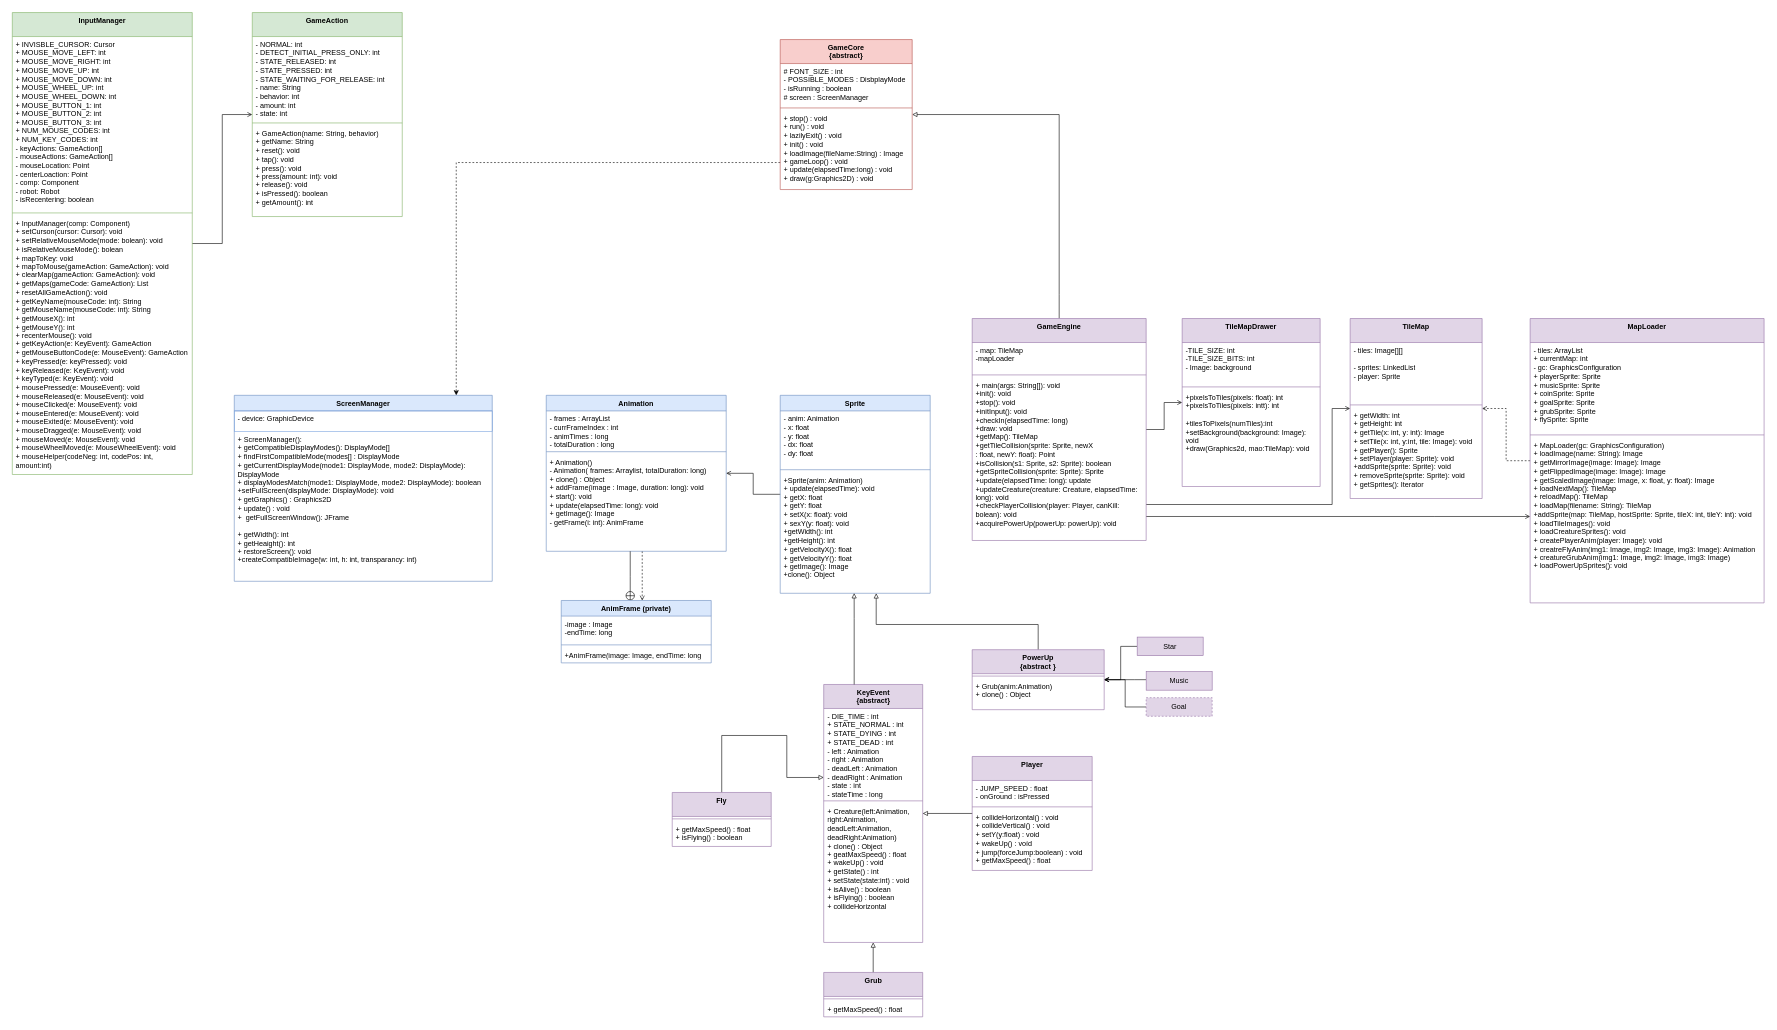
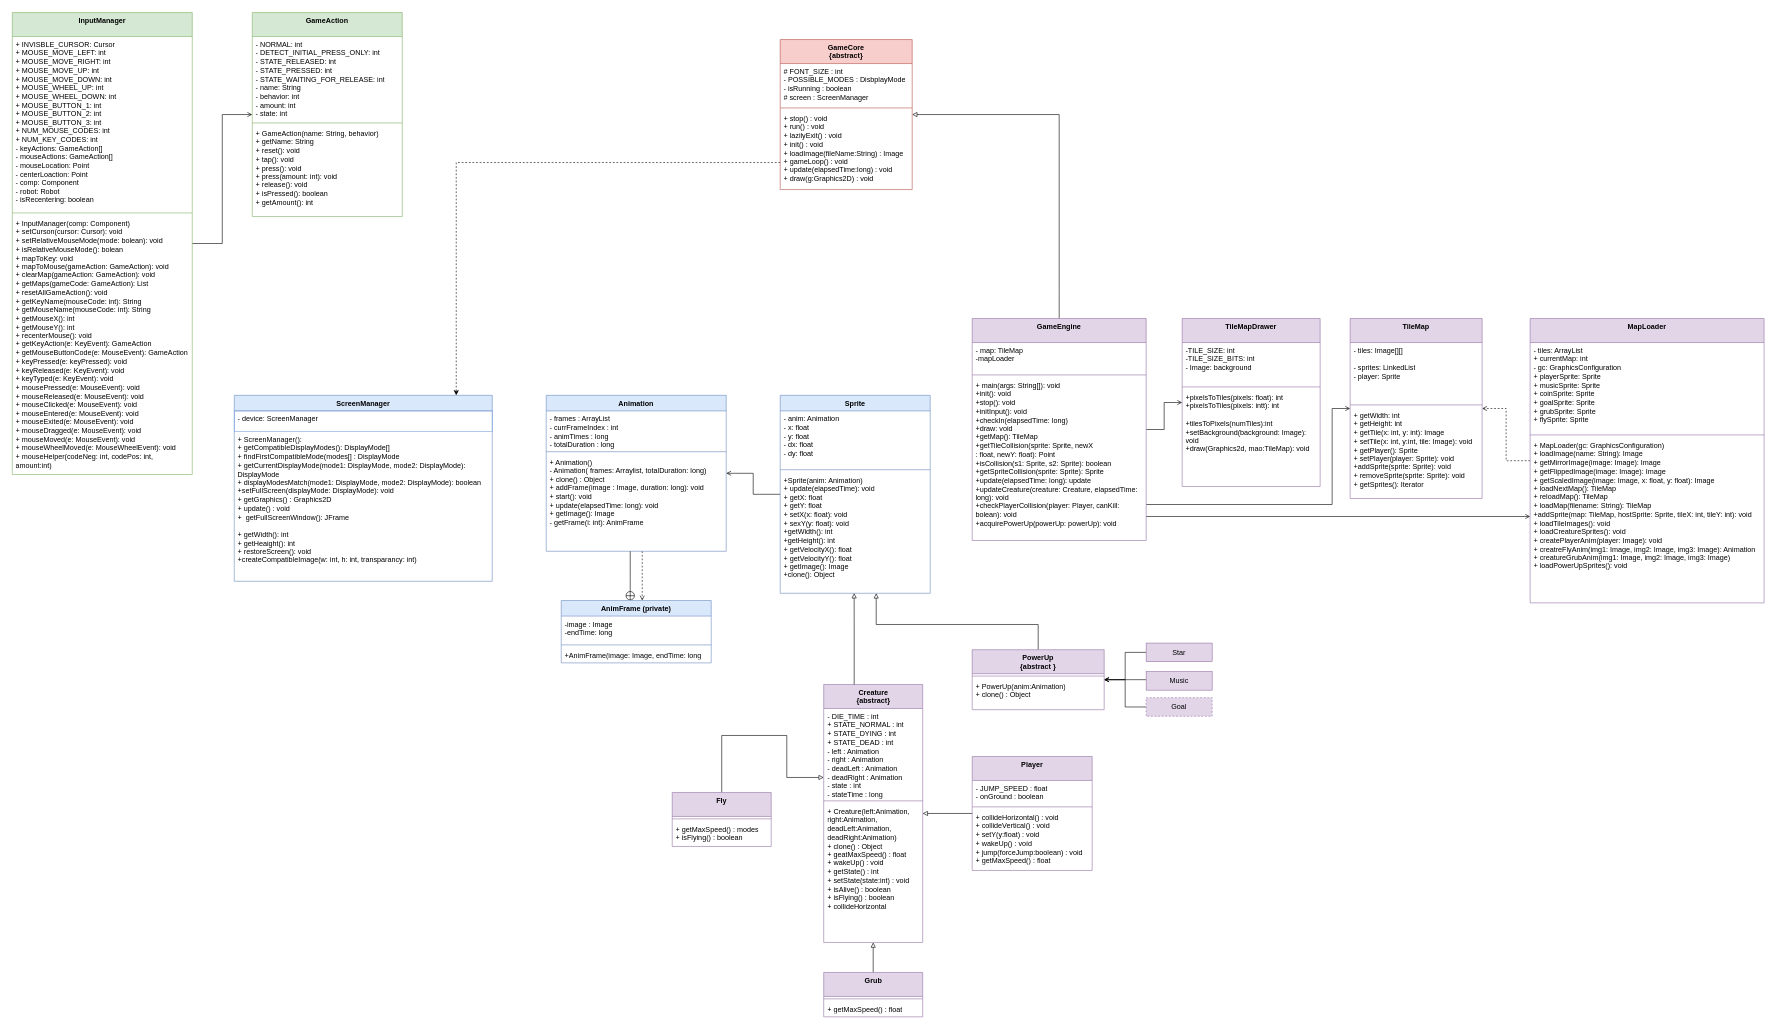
- <mxCell id="26" value="- device: GraphicDevice" style="text;strokeColor=#7EA6E0;fillColor=none;align=left;verticalAlign=top;spacingLeft=4;spacingRight=4;overflow=hidden;rotatable=0;points=[[0,0.5],[1,0.5]];portConstraint=eastwest;whiteSpace=wrap;html=1;" parent="25" vertex="1"><mxGeometry y="26" width="430" height="34" as="geometry" /></mxCell>
+ <mxCell id="26" value="- device: ScreenManager" style="text;strokeColor=#7EA6E0;fillColor=none;align=left;verticalAlign=top;spacingLeft=4;spacingRight=4;overflow=hidden;rotatable=0;points=[[0,0.5],[1,0.5]];portConstraint=eastwest;whiteSpace=wrap;html=1;" parent="25" vertex="1"><mxGeometry y="26" width="430" height="34" as="geometry" /></mxCell>
- <mxCell id="78" value="Star" style="html=1;whiteSpace=wrap;fillColor=#e1d5e7;strokeColor=#9673a6;" vertex="1" parent="1"><mxGeometry x="1895" y="1061" width="110" height="31" as="geometry" /></mxCell>
+ <mxCell id="78" value="Star" style="html=1;whiteSpace=wrap;fillColor=#e1d5e7;strokeColor=#9673a6;" vertex="1" parent="1"><mxGeometry x="1910" y="1071" width="110" height="31" as="geometry" /></mxCell>
- <mxCell id="67" value="+ Grub(anim:Animation)&lt;br&gt;+ clone() : Object" style="text;strokeColor=none;fillColor=none;align=left;verticalAlign=top;spacingLeft=4;spacingRight=4;overflow=hidden;rotatable=0;points=[[0,0.5],[1,0.5]];portConstraint=eastwest;whiteSpace=wrap;html=1;" parent="65" vertex="1"><mxGeometry y="48" width="220" height="52" as="geometry" /></mxCell>
+ <mxCell id="67" value="+ PowerUp(anim:Animation)&lt;br&gt;+ clone() : Object" style="text;strokeColor=none;fillColor=none;align=left;verticalAlign=top;spacingLeft=4;spacingRight=4;overflow=hidden;rotatable=0;points=[[0,0.5],[1,0.5]];portConstraint=eastwest;whiteSpace=wrap;html=1;" parent="65" vertex="1"><mxGeometry y="48" width="220" height="52" as="geometry" /></mxCell>
- <mxCell id="46" value="&lt;div&gt;KeyEvent&lt;/div&gt;&lt;div&gt;{abstract}&lt;br&gt;&lt;/div&gt;" style="swimlane;fontStyle=1;align=center;verticalAlign=top;childLayout=stackLayout;horizontal=1;startSize=40;horizontalStack=0;resizeParent=1;resizeParentMax=0;resizeLast=0;collapsible=1;marginBottom=0;whiteSpace=wrap;html=1;fillColor=#e1d5e7;strokeColor=#9673a6;" parent="1" vertex="1"><mxGeometry x="1372.5" y="1140" width="165" height="430" as="geometry" /></mxCell>
+ <mxCell id="46" value="&lt;div&gt;Creature&lt;/div&gt;&lt;div&gt;{abstract}&lt;br&gt;&lt;/div&gt;" style="swimlane;fontStyle=1;align=center;verticalAlign=top;childLayout=stackLayout;horizontal=1;startSize=40;horizontalStack=0;resizeParent=1;resizeParentMax=0;resizeLast=0;collapsible=1;marginBottom=0;whiteSpace=wrap;html=1;fillColor=#e1d5e7;strokeColor=#9673a6;" parent="1" vertex="1"><mxGeometry x="1372.5" y="1140" width="165" height="430" as="geometry" /></mxCell>
- <mxCell id="61" value="- JUMP_SPEED : float&lt;br&gt;- onGround : isPressed" style="text;strokeColor=none;fillColor=none;align=left;verticalAlign=top;spacingLeft=4;spacingRight=4;overflow=hidden;rotatable=0;points=[[0,0.5],[1,0.5]];portConstraint=eastwest;whiteSpace=wrap;html=1;" parent="60" vertex="1"><mxGeometry y="40" width="200" height="40" as="geometry" /></mxCell>
+ <mxCell id="61" value="- JUMP_SPEED : float&lt;br&gt;- onGround : boolean" style="text;strokeColor=none;fillColor=none;align=left;verticalAlign=top;spacingLeft=4;spacingRight=4;overflow=hidden;rotatable=0;points=[[0,0.5],[1,0.5]];portConstraint=eastwest;whiteSpace=wrap;html=1;" parent="60" vertex="1"><mxGeometry y="40" width="200" height="40" as="geometry" /></mxCell>
- <mxCell id="54" value="+ getMaxSpeed() : float&lt;br&gt;+ isFlying() : boolean" style="text;strokeColor=none;fillColor=none;align=left;verticalAlign=top;spacingLeft=4;spacingRight=4;overflow=hidden;rotatable=0;points=[[0,0.5],[1,0.5]];portConstraint=eastwest;whiteSpace=wrap;html=1;" parent="52" vertex="1"><mxGeometry y="48" width="165" height="42" as="geometry" /></mxCell>
+ <mxCell id="54" value="+ getMaxSpeed() : modes&lt;br&gt;+ isFlying() : boolean" style="text;strokeColor=none;fillColor=none;align=left;verticalAlign=top;spacingLeft=4;spacingRight=4;overflow=hidden;rotatable=0;points=[[0,0.5],[1,0.5]];portConstraint=eastwest;whiteSpace=wrap;html=1;" parent="52" vertex="1"><mxGeometry y="48" width="165" height="42" as="geometry" /></mxCell>
